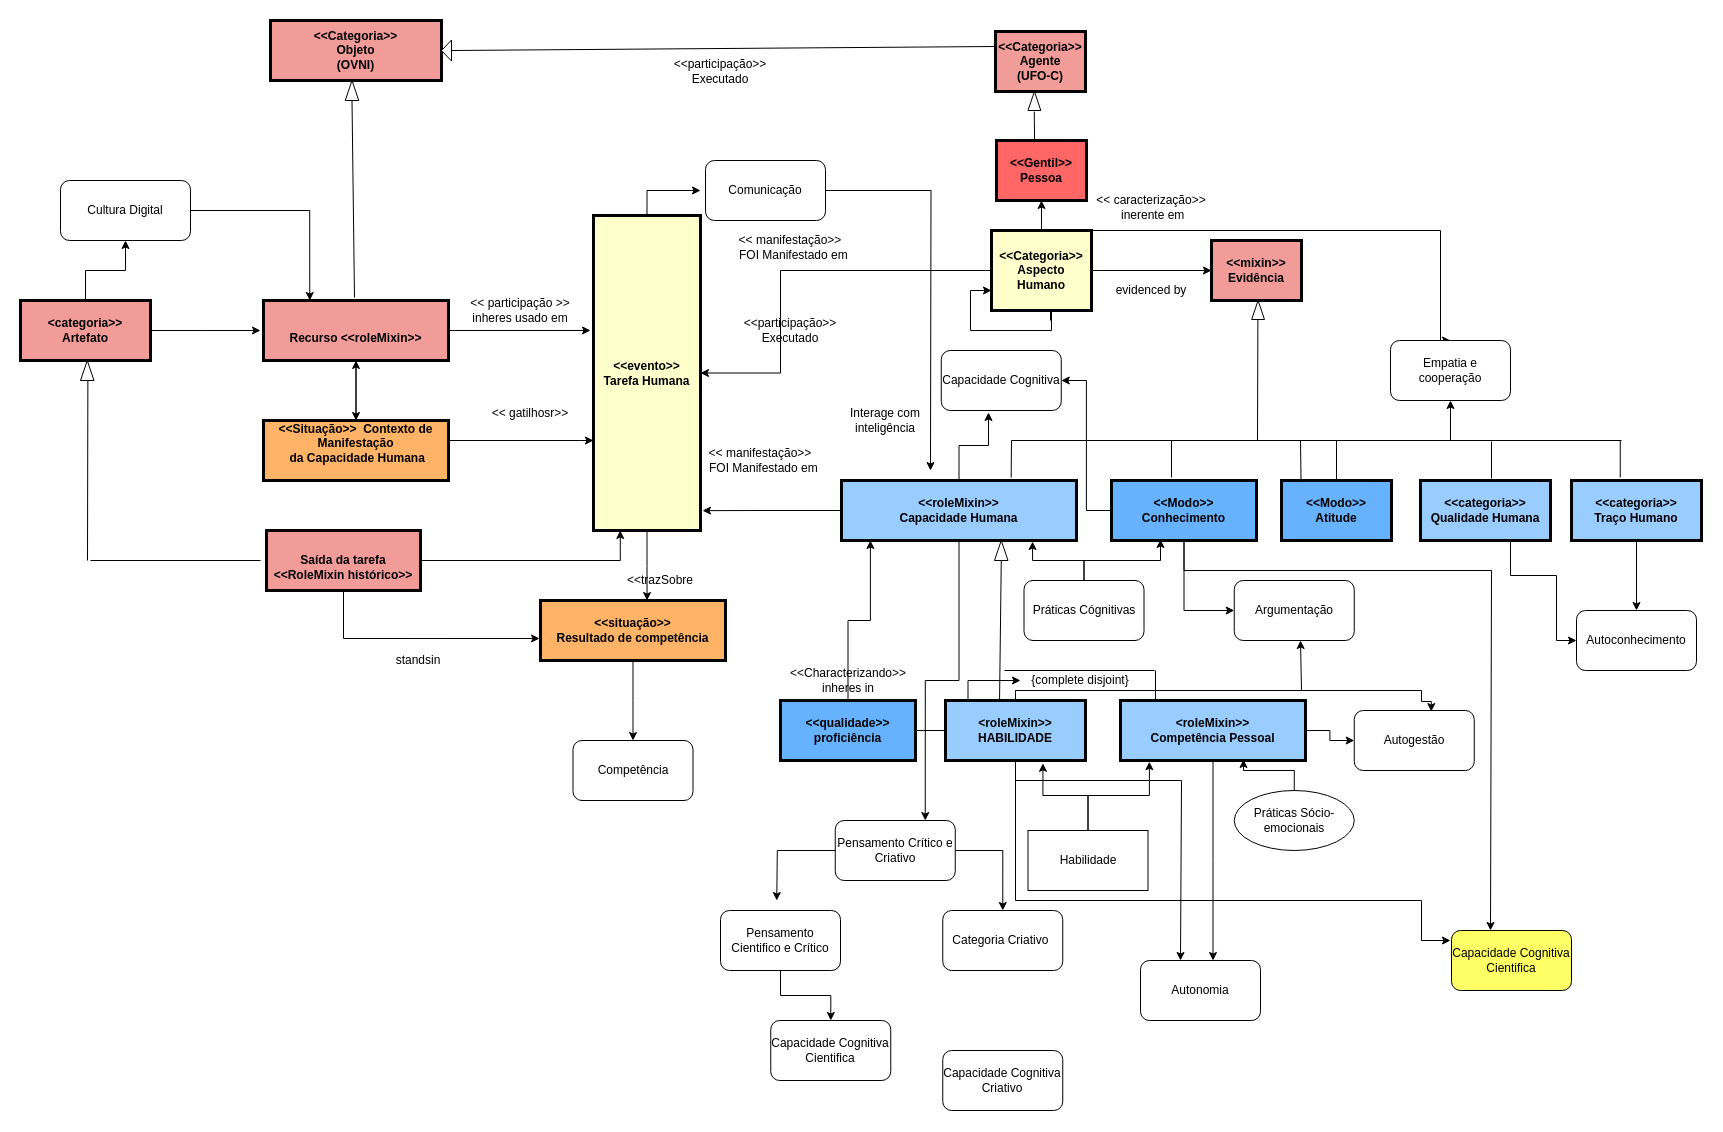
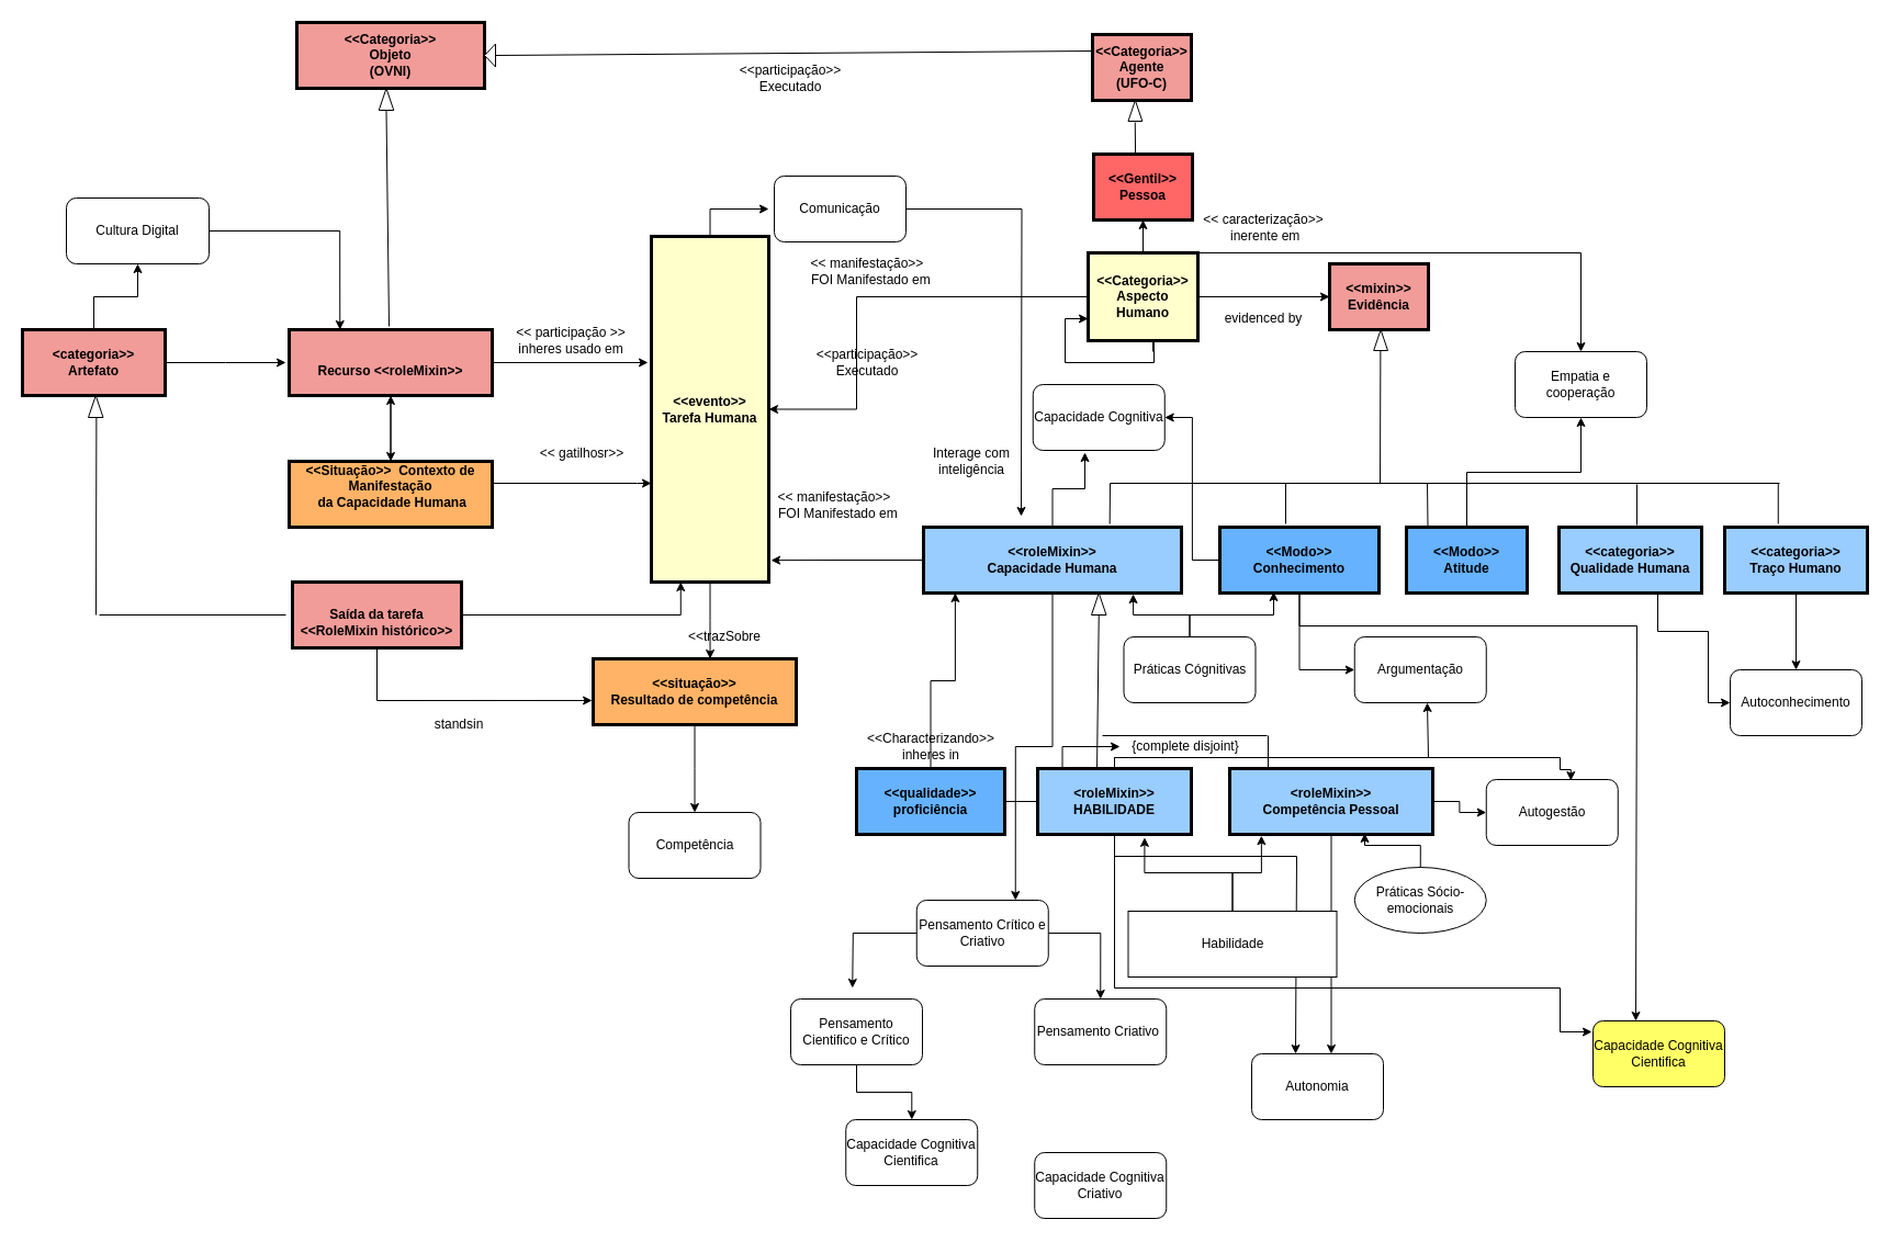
- <mxCell id="114" value="&lt;font style=&quot;vertical-align: inherit;&quot;&gt;&lt;font style=&quot;vertical-align: inherit;&quot;&gt;Empatia e cooperação&lt;/font&gt;&lt;/font&gt;" style="rounded=1;whiteSpace=wrap;html=1;" parent="1" vertex="1"><mxGeometry x="1390" y="340" width="120" height="60" as="geometry" /></mxCell>
+ <mxCell id="114" value="&lt;font style=&quot;vertical-align: inherit;&quot;&gt;&lt;font style=&quot;vertical-align: inherit;&quot;&gt;Empatia e cooperação&lt;/font&gt;&lt;/font&gt;" style="rounded=1;whiteSpace=wrap;html=1;" parent="1" vertex="1"><mxGeometry x="1380" y="320" width="120" height="60" as="geometry" /></mxCell>
- <mxCell id="87" value="Habilidade" style="rounded=0;whiteSpace=wrap;html=1;" parent="1" vertex="1"><mxGeometry x="1027.5" y="830" width="120" height="60" as="geometry" /></mxCell>
+ <mxCell id="87" value="Habilidade" style="rounded=0;whiteSpace=wrap;html=1;" parent="1" vertex="1"><mxGeometry x="1027.5" y="830" width="190" height="60" as="geometry" /></mxCell>
- <mxCell id="99" value="Categoria Criativo&amp;nbsp;" style="rounded=1;whiteSpace=wrap;html=1;" parent="1" vertex="1"><mxGeometry x="942.25" y="910" width="120" height="60" as="geometry" /></mxCell>
+ <mxCell id="99" value="Pensamento Criativo&amp;nbsp;" style="rounded=1;whiteSpace=wrap;html=1;" parent="1" vertex="1"><mxGeometry x="942.25" y="910" width="120" height="60" as="geometry" /></mxCell>
